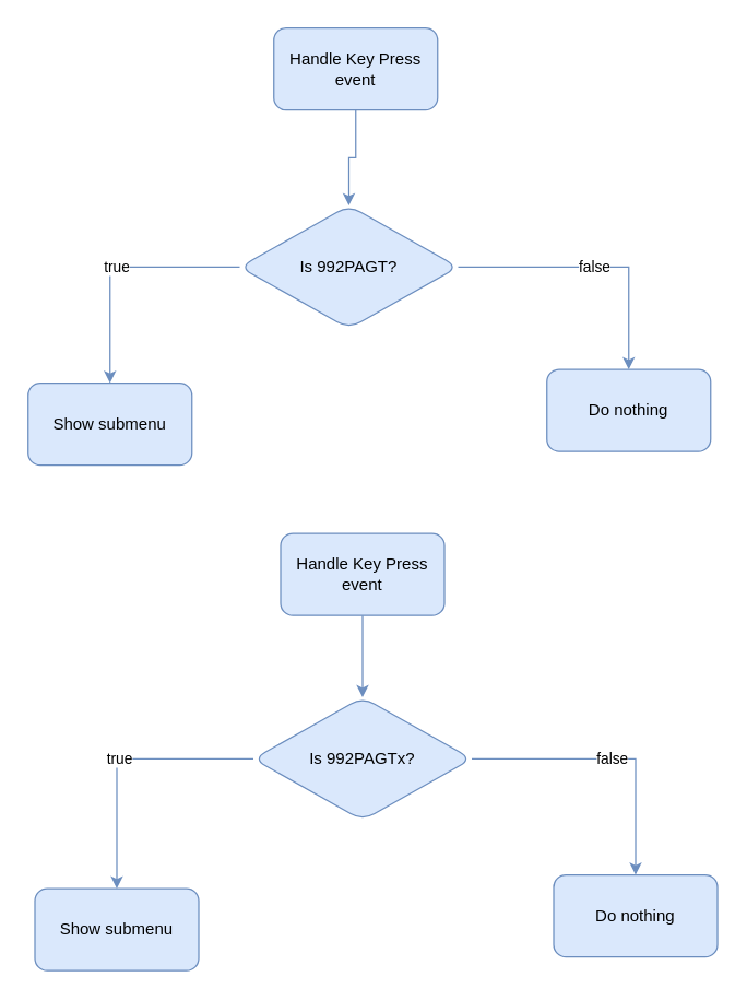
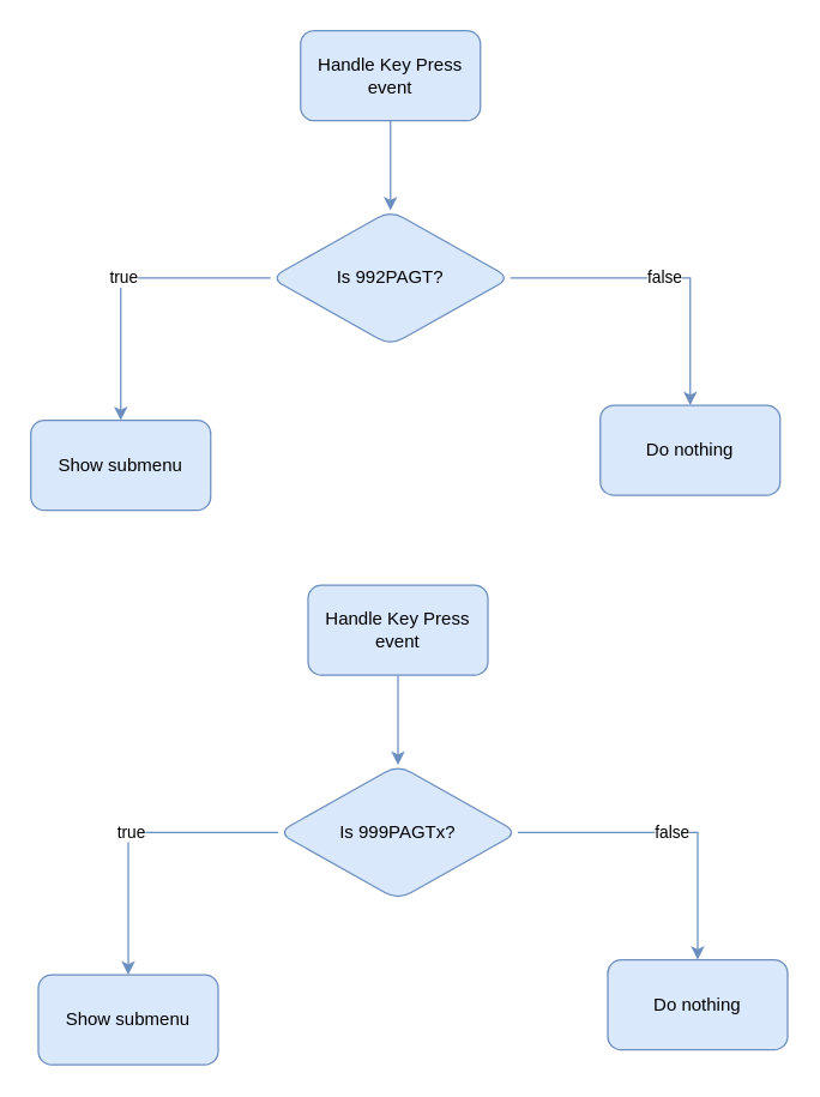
- <mxCell id="6" value="Is 992PAGT?" style="rhombus;whiteSpace=wrap;html=1;rounded=1;fillColor=#dae8fc;strokeColor=#6c8ebf;" vertex="1" parent="1"><mxGeometry x="175" y="150" width="160" height="90" as="geometry" /></mxCell>
+ <mxCell id="6" value="Is 992PAGT?" style="rhombus;whiteSpace=wrap;html=1;rounded=1;fillColor=#dae8fc;strokeColor=#6c8ebf;" vertex="1" parent="1"><mxGeometry x="180" y="140" width="160" height="90" as="geometry" /></mxCell>
- <mxCell id="13" value="Is 992PAGTx?" style="rhombus;whiteSpace=wrap;html=1;rounded=1;fillColor=#dae8fc;strokeColor=#6c8ebf;" vertex="1" parent="1"><mxGeometry x="185" y="510" width="160" height="90" as="geometry" /></mxCell>
+ <mxCell id="13" value="Is 999PAGTx?" style="rhombus;whiteSpace=wrap;html=1;rounded=1;fillColor=#dae8fc;strokeColor=#6c8ebf;" vertex="1" parent="1"><mxGeometry x="185" y="510" width="160" height="90" as="geometry" /></mxCell>
